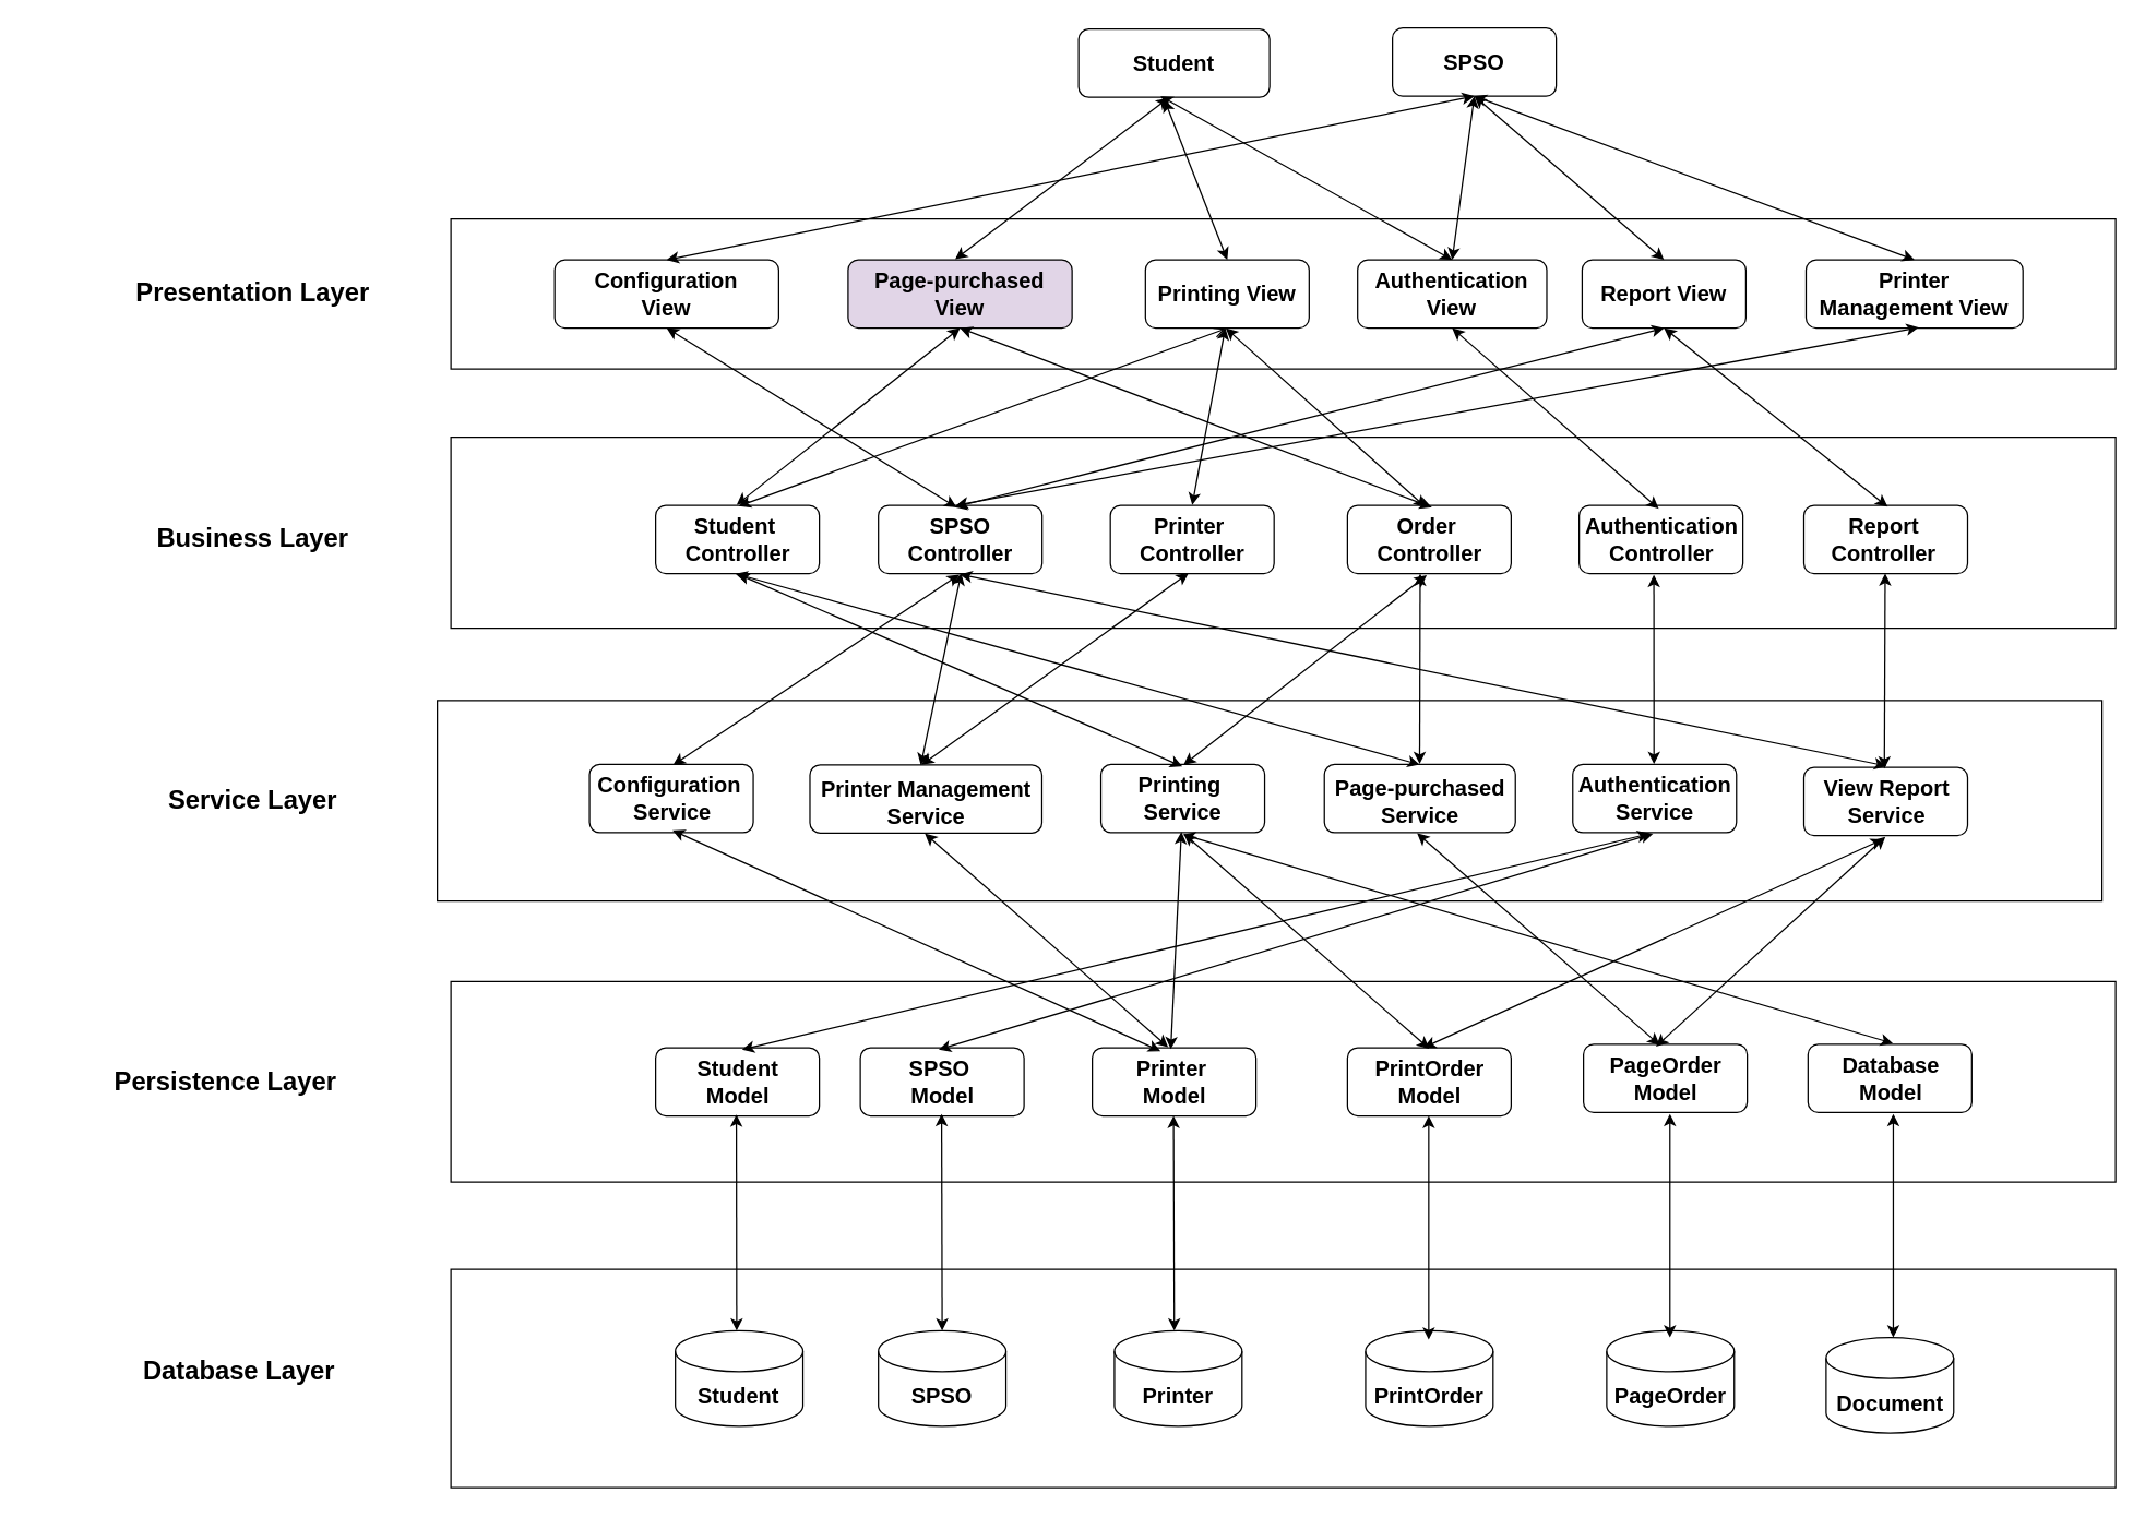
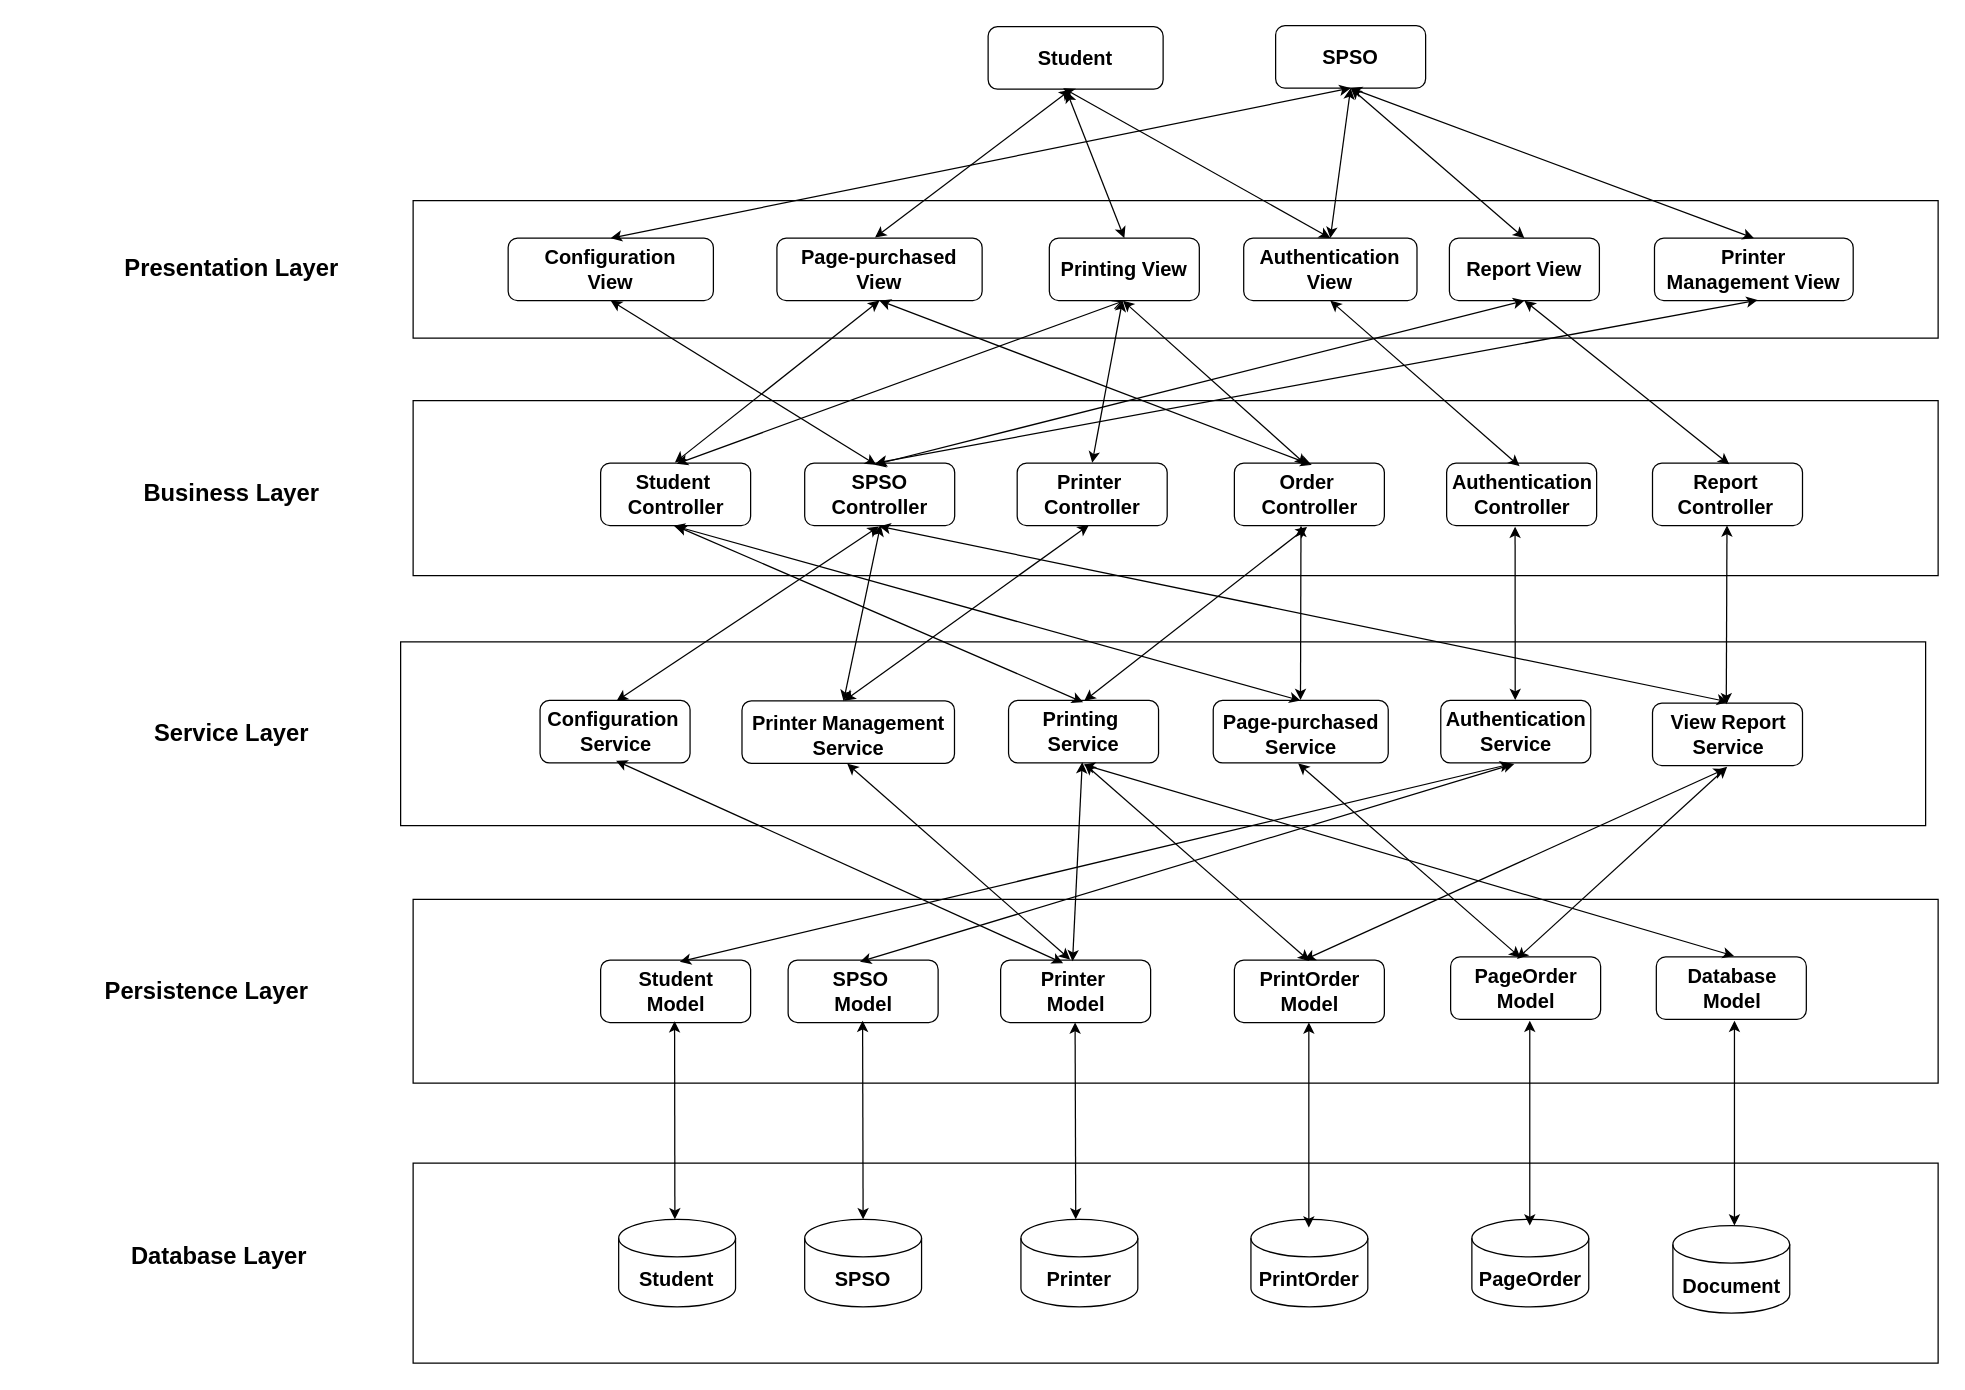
- <mxCell id="82" value="&lt;span style=&quot;font-size: 16px; text-wrap-mode: nowrap;&quot;&gt;&lt;b&gt;Page-purchased&lt;br&gt;View&lt;/b&gt;&lt;/span&gt;" style="rounded=1;whiteSpace=wrap;html=1;fillColor=#e1d5e7;" vertex="1" parent="1"><mxGeometry x="621.03" y="190" width="164.18" height="50" as="geometry" /></mxCell>
+ <mxCell id="82" value="&lt;span style=&quot;font-size: 16px; text-wrap-mode: nowrap;&quot;&gt;&lt;b&gt;Page-purchased&lt;br&gt;View&lt;/b&gt;&lt;/span&gt;" style="rounded=1;whiteSpace=wrap;html=1;" vertex="1" parent="1"><mxGeometry x="621.03" y="190" width="164.18" height="50" as="geometry" /></mxCell>
